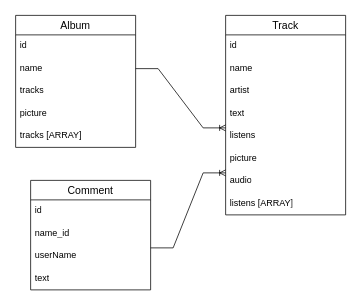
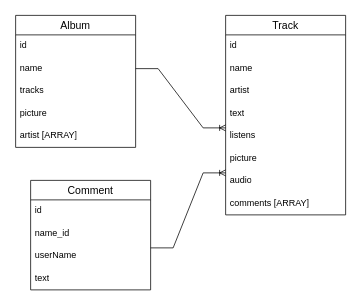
- <mxCell id="21" value="tracks [ARRAY]" style="text;strokeColor=none;fillColor=none;spacingLeft=4;spacingRight=4;overflow=hidden;rotatable=0;points=[[0,0.5],[1,0.5]];portConstraint=eastwest;fontSize=12;whiteSpace=wrap;html=1;" vertex="1" parent="16"><mxGeometry y="146" width="160" height="30" as="geometry" /></mxCell>
+ <mxCell id="21" value="artist [ARRAY]" style="text;strokeColor=none;fillColor=none;spacingLeft=4;spacingRight=4;overflow=hidden;rotatable=0;points=[[0,0.5],[1,0.5]];portConstraint=eastwest;fontSize=12;whiteSpace=wrap;html=1;" vertex="1" parent="16"><mxGeometry y="146" width="160" height="30" as="geometry" /></mxCell>
- <mxCell id="10" value="listens [ARRAY]" style="text;strokeColor=none;fillColor=none;spacingLeft=4;spacingRight=4;overflow=hidden;rotatable=0;points=[[0,0.5],[1,0.5]];portConstraint=eastwest;fontSize=12;whiteSpace=wrap;html=1;" vertex="1" parent="2"><mxGeometry y="236" width="160" height="30" as="geometry" /></mxCell>
+ <mxCell id="10" value="comments [ARRAY]" style="text;strokeColor=none;fillColor=none;spacingLeft=4;spacingRight=4;overflow=hidden;rotatable=0;points=[[0,0.5],[1,0.5]];portConstraint=eastwest;fontSize=12;whiteSpace=wrap;html=1;" vertex="1" parent="2"><mxGeometry y="236" width="160" height="30" as="geometry" /></mxCell>
